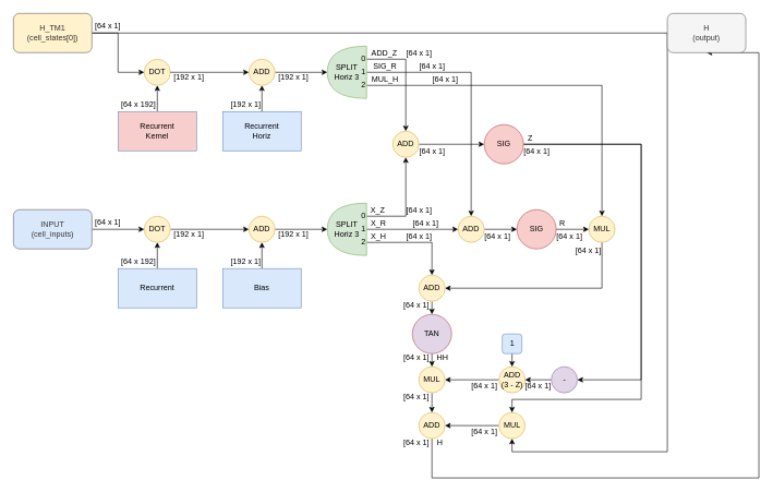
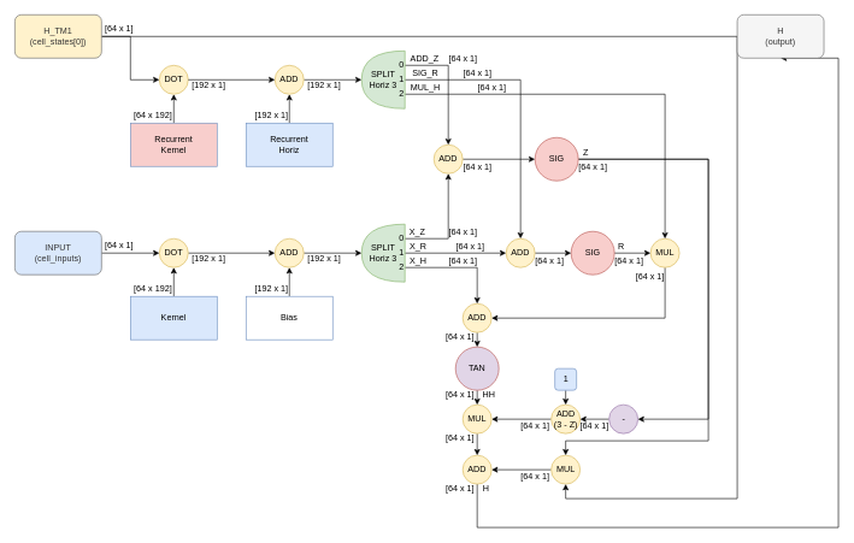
- <mxCell id="3" value="&lt;div&gt;Recurrent&lt;/div&gt;" style="rounded=0;whiteSpace=wrap;html=1;fillColor=#dae8fc;strokeColor=#6c8ebf;" parent="1" vertex="1"><mxGeometry x="180" y="410" width="120" height="60" as="geometry" /></mxCell>
+ <mxCell id="3" value="&lt;div&gt;Kernel&lt;/div&gt;" style="rounded=0;whiteSpace=wrap;html=1;fillColor=#dae8fc;strokeColor=#6c8ebf;" parent="1" vertex="1"><mxGeometry x="180" y="410" width="120" height="60" as="geometry" /></mxCell>
- <mxCell id="7" value="&lt;div&gt;Bias&lt;/div&gt;" style="rounded=0;whiteSpace=wrap;html=1;fillColor=#dae8fc;strokeColor=#6c8ebf;" parent="1" vertex="1"><mxGeometry x="340" y="410" width="120" height="60" as="geometry" /></mxCell>
+ <mxCell id="7" value="&lt;div&gt;Bias&lt;/div&gt;" style="rounded=0;whiteSpace=wrap;html=1;fillColor=#ffffff;strokeColor=#6c8ebf;" parent="1" vertex="1"><mxGeometry x="340" y="410" width="120" height="60" as="geometry" /></mxCell>
